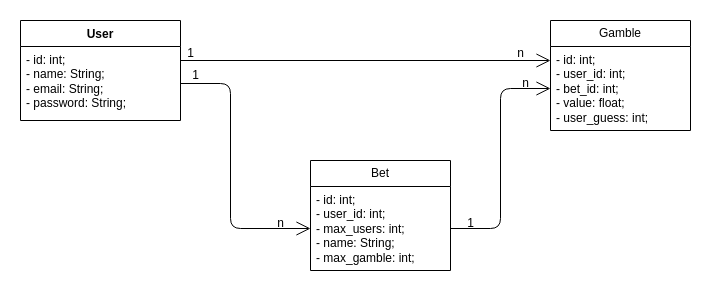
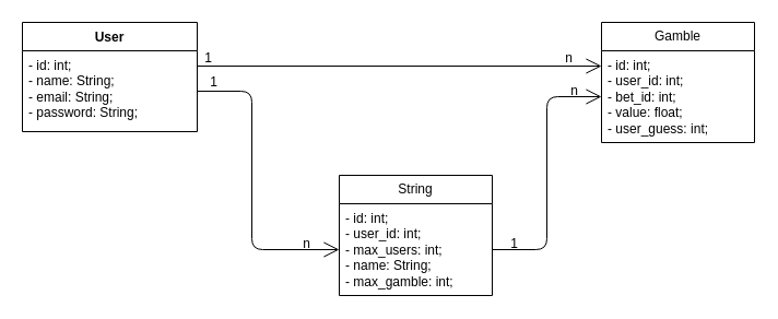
- <mxCell id="5" value="Bet" style="swimlane;fontStyle=0;childLayout=stackLayout;horizontal=1;startSize=26;fillColor=none;horizontalStack=0;resizeParent=1;resizeParentMax=0;resizeLast=0;collapsible=1;marginBottom=0;whiteSpace=wrap;html=1;" parent="1" vertex="1"><mxGeometry x="310" y="160" width="140" height="110" as="geometry" /></mxCell>
+ <mxCell id="5" value="String" style="swimlane;fontStyle=0;childLayout=stackLayout;horizontal=1;startSize=26;fillColor=none;horizontalStack=0;resizeParent=1;resizeParentMax=0;resizeLast=0;collapsible=1;marginBottom=0;whiteSpace=wrap;html=1;" parent="1" vertex="1"><mxGeometry x="310" y="160" width="140" height="110" as="geometry" /></mxCell>
